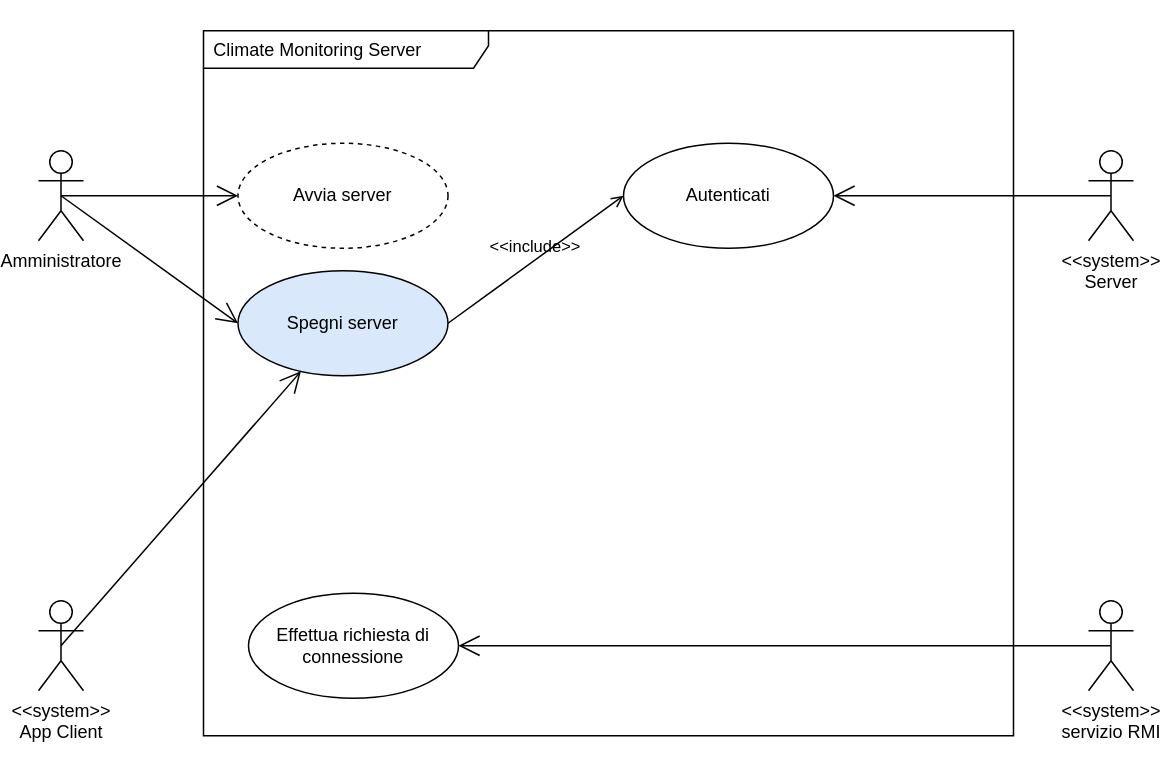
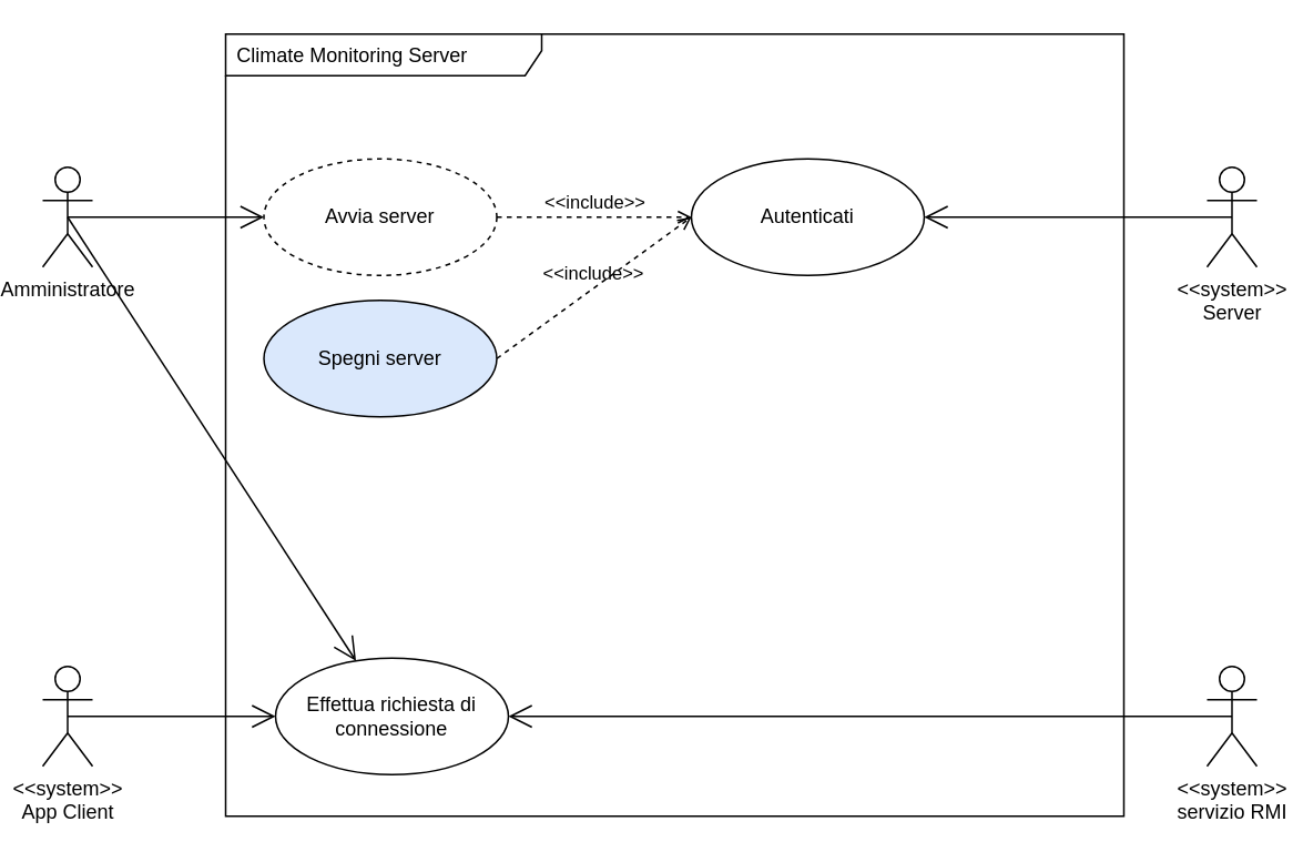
+ <mxCell id="14" value="&amp;lt;&amp;lt;include&amp;gt;&amp;gt;" style="html=1;verticalAlign=bottom;labelBackgroundColor=none;endArrow=open;endFill=0;dashed=1;exitX=1;exitY=0.5;exitDx=0;exitDy=0;entryX=0;entryY=0.5;entryDx=0;entryDy=0;" edge="1" parent="1" source="7" target="6"><mxGeometry width="160" relative="1" as="geometry"><mxPoint x="433" y="250" as="sourcePoint" /><mxPoint x="440" y="210" as="targetPoint" /></mxGeometry></mxCell>
- <mxCell id="12" value="" style="endArrow=open;endFill=1;endSize=12;html=1;exitX=0.5;exitY=0.5;exitDx=0;exitDy=0;exitPerimeter=0;entryX=0;entryY=0.5;entryDx=0;entryDy=0;" edge="1" parent="1" source="3" target="11"><mxGeometry width="160" relative="1" as="geometry"><mxPoint x="60" y="270" as="sourcePoint" /><mxPoint x="220" y="270" as="targetPoint" /></mxGeometry></mxCell>
+ <mxCell id="12" value="" style="endArrow=open;endFill=1;endSize=12;html=1;exitX=0.5;exitY=0.5;exitDx=0;exitDy=0;exitPerimeter=0;" edge="1" parent="1" source="3" target="8"><mxGeometry width="160" relative="1" as="geometry"><mxPoint x="60" y="270" as="sourcePoint" /><mxPoint x="220" y="270" as="targetPoint" /></mxGeometry></mxCell>
- <mxCell id="17" value="&amp;lt;&amp;lt;include&amp;gt;&amp;gt;" style="html=1;verticalAlign=bottom;labelBackgroundColor=none;endArrow=open;endFill=0;dashed=0;exitX=1;exitY=0.5;exitDx=0;exitDy=0;entryX=0;entryY=0.5;entryDx=0;entryDy=0;" edge="1" parent="1" source="11" target="6"><mxGeometry width="160" relative="1" as="geometry"><mxPoint x="303" y="140" as="sourcePoint" /><mxPoint x="450" y="140" as="targetPoint" /></mxGeometry></mxCell>
+ <mxCell id="17" value="&amp;lt;&amp;lt;include&amp;gt;&amp;gt;" style="html=1;verticalAlign=bottom;labelBackgroundColor=none;endArrow=open;endFill=0;dashed=1;exitX=1;exitY=0.5;exitDx=0;exitDy=0;entryX=0;entryY=0.5;entryDx=0;entryDy=0;" edge="1" parent="1" source="11" target="6"><mxGeometry width="160" relative="1" as="geometry"><mxPoint x="303" y="140" as="sourcePoint" /><mxPoint x="450" y="140" as="targetPoint" /></mxGeometry></mxCell>
- <mxCell id="13" value="" style="endArrow=open;endFill=1;endSize=12;html=1;exitX=0.5;exitY=0.5;exitDx=0;exitDy=0;exitPerimeter=0;" edge="1" parent="1" source="5" target="11"><mxGeometry width="160" relative="1" as="geometry"><mxPoint x="55" y="150" as="sourcePoint" /><mxPoint x="180" y="150" as="targetPoint" /></mxGeometry></mxCell>
+ <mxCell id="13" value="" style="endArrow=open;endFill=1;endSize=12;html=1;exitX=0.5;exitY=0.5;exitDx=0;exitDy=0;exitPerimeter=0;entryX=0;entryY=0.5;entryDx=0;entryDy=0;" edge="1" parent="1" source="5" target="8"><mxGeometry width="160" relative="1" as="geometry"><mxPoint x="55" y="150" as="sourcePoint" /><mxPoint x="180" y="150" as="targetPoint" /></mxGeometry></mxCell>
